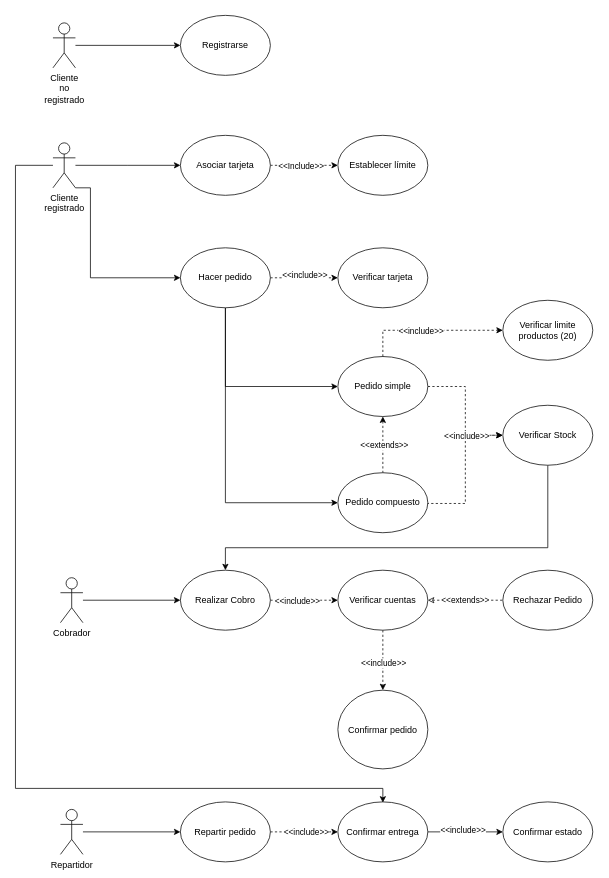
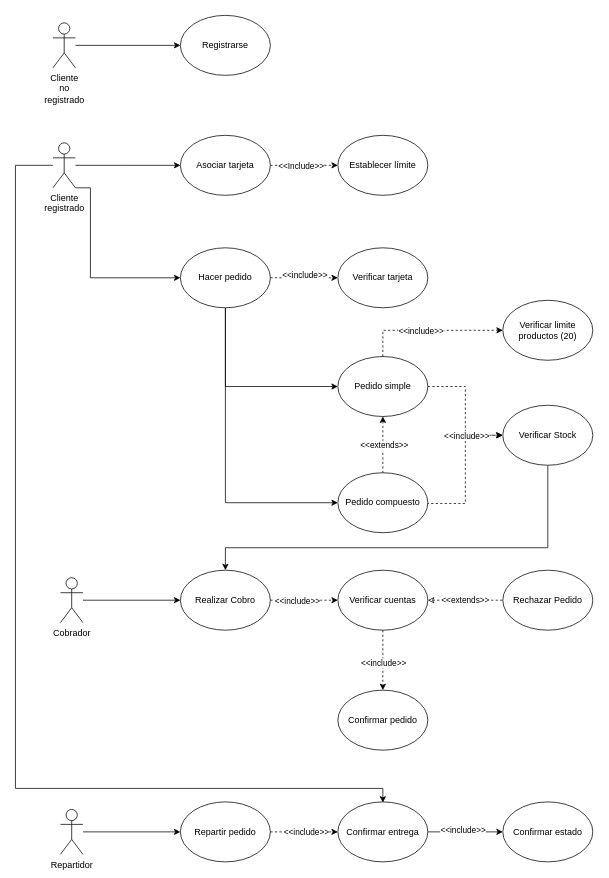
- <mxCell id="39" value="Confirmar pedido" style="ellipse;whiteSpace=wrap;html=1;" vertex="1" parent="1"><mxGeometry x="450" y="920" width="120" height="105" as="geometry" /></mxCell>
+ <mxCell id="39" value="Confirmar pedido" style="ellipse;whiteSpace=wrap;html=1;" vertex="1" parent="1"><mxGeometry x="450" y="920" width="120" height="80" as="geometry" /></mxCell>
